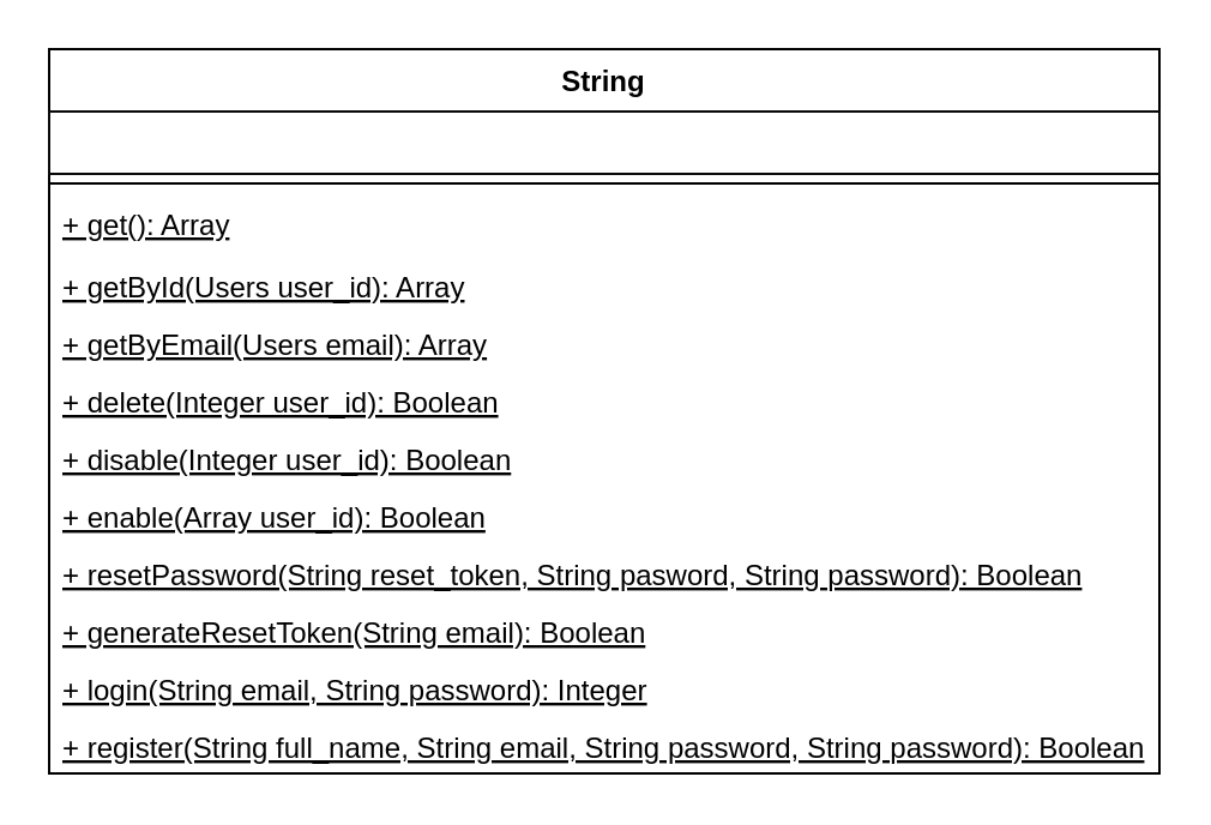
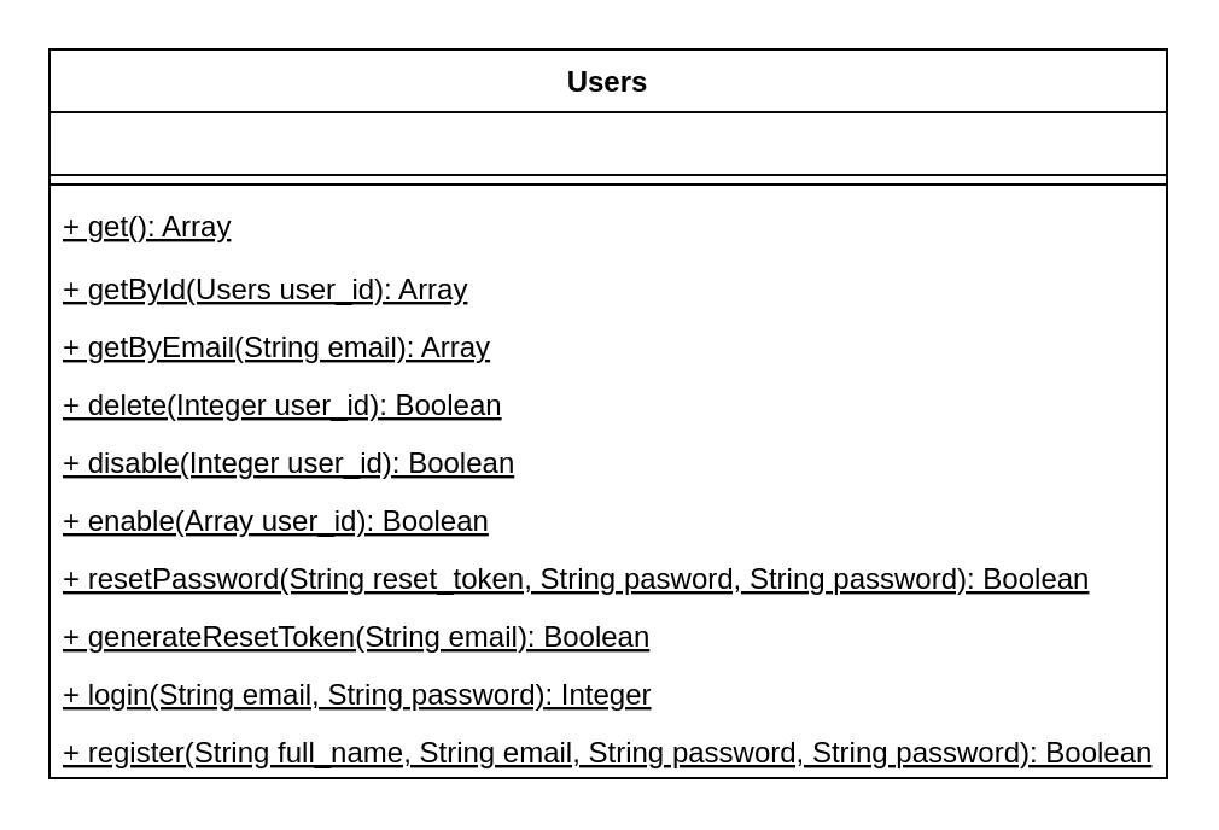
- <mxCell id="2" value="String" style="swimlane;fontStyle=1;align=center;verticalAlign=top;childLayout=stackLayout;horizontal=1;startSize=26;horizontalStack=0;resizeParent=1;resizeParentMax=0;resizeLast=0;collapsible=1;marginBottom=0;" vertex="1" parent="1"><mxGeometry x="20" y="20" width="463" height="302" as="geometry" /></mxCell>
+ <mxCell id="2" value="Users" style="swimlane;fontStyle=1;align=center;verticalAlign=top;childLayout=stackLayout;horizontal=1;startSize=26;horizontalStack=0;resizeParent=1;resizeParentMax=0;resizeLast=0;collapsible=1;marginBottom=0;" vertex="1" parent="1"><mxGeometry x="20" y="20" width="463" height="302" as="geometry" /></mxCell>
- <mxCell id="7" value="+ getByEmail(Users email): Array" style="text;strokeColor=none;fillColor=none;align=left;verticalAlign=top;spacingLeft=4;spacingRight=4;overflow=hidden;rotatable=0;points=[[0,0.5],[1,0.5]];portConstraint=eastwest;fontStyle=4" vertex="1" parent="2"><mxGeometry y="110" width="463" height="24" as="geometry" /></mxCell>
+ <mxCell id="7" value="+ getByEmail(String email): Array" style="text;strokeColor=none;fillColor=none;align=left;verticalAlign=top;spacingLeft=4;spacingRight=4;overflow=hidden;rotatable=0;points=[[0,0.5],[1,0.5]];portConstraint=eastwest;fontStyle=4" vertex="1" parent="2"><mxGeometry y="110" width="463" height="24" as="geometry" /></mxCell>
